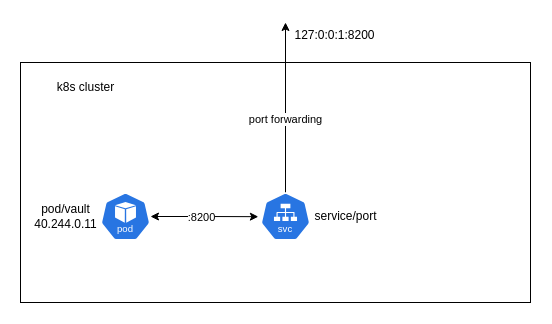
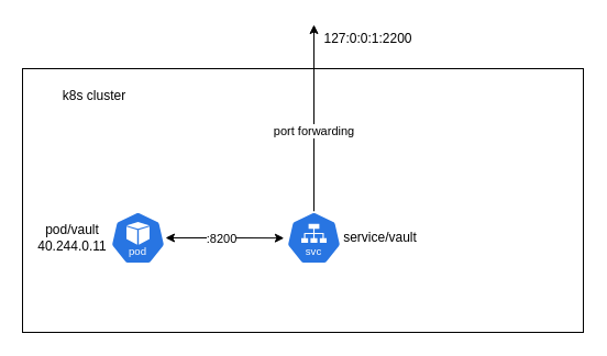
- <mxCell id="11" value="127:0:0:1:8200" style="text;html=1;align=center;verticalAlign=middle;resizable=0;points=[];autosize=1;strokeColor=none;fillColor=none;" vertex="1" parent="1"><mxGeometry x="284" y="20" width="100" height="30" as="geometry" /></mxCell>
+ <mxCell id="11" value="127:0:0:1:2200" style="text;html=1;align=center;verticalAlign=middle;resizable=0;points=[];autosize=1;strokeColor=none;fillColor=none;" vertex="1" parent="1"><mxGeometry x="284" y="20" width="100" height="30" as="geometry" /></mxCell>
- <mxCell id="8" value="service/port" style="text;html=1;align=center;verticalAlign=middle;resizable=0;points=[];autosize=1;strokeColor=none;fillColor=none;" vertex="1" parent="1"><mxGeometry x="300" y="201" width="90" height="30" as="geometry" /></mxCell>
+ <mxCell id="8" value="service/vault" style="text;html=1;align=center;verticalAlign=middle;resizable=0;points=[];autosize=1;strokeColor=none;fillColor=none;" vertex="1" parent="1"><mxGeometry x="300" y="201" width="90" height="30" as="geometry" /></mxCell>
